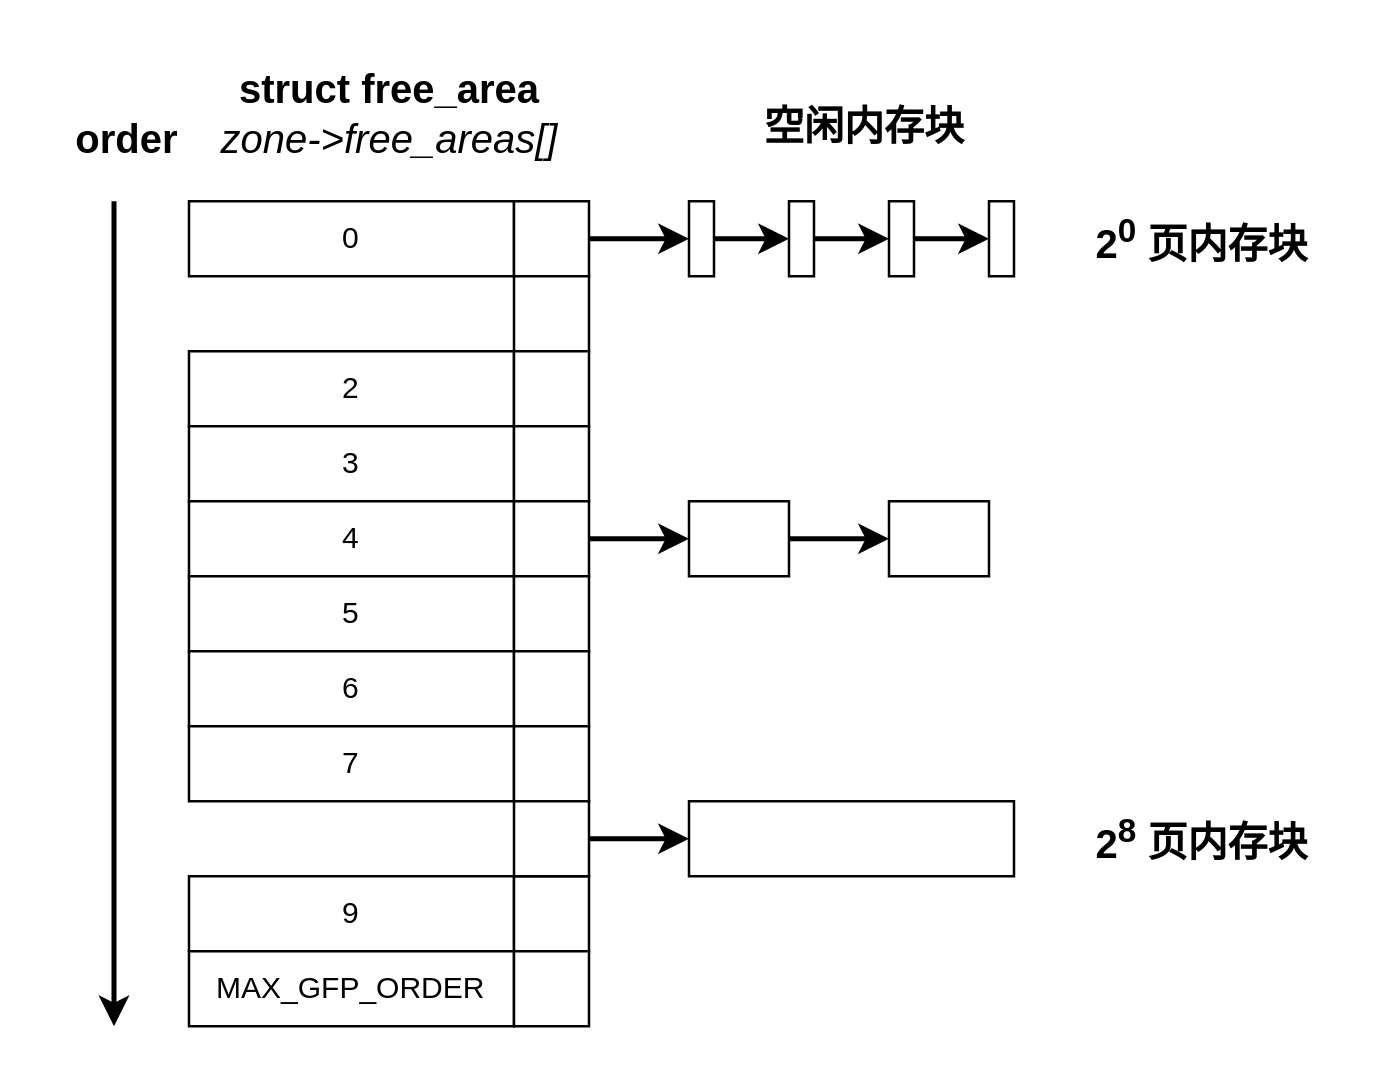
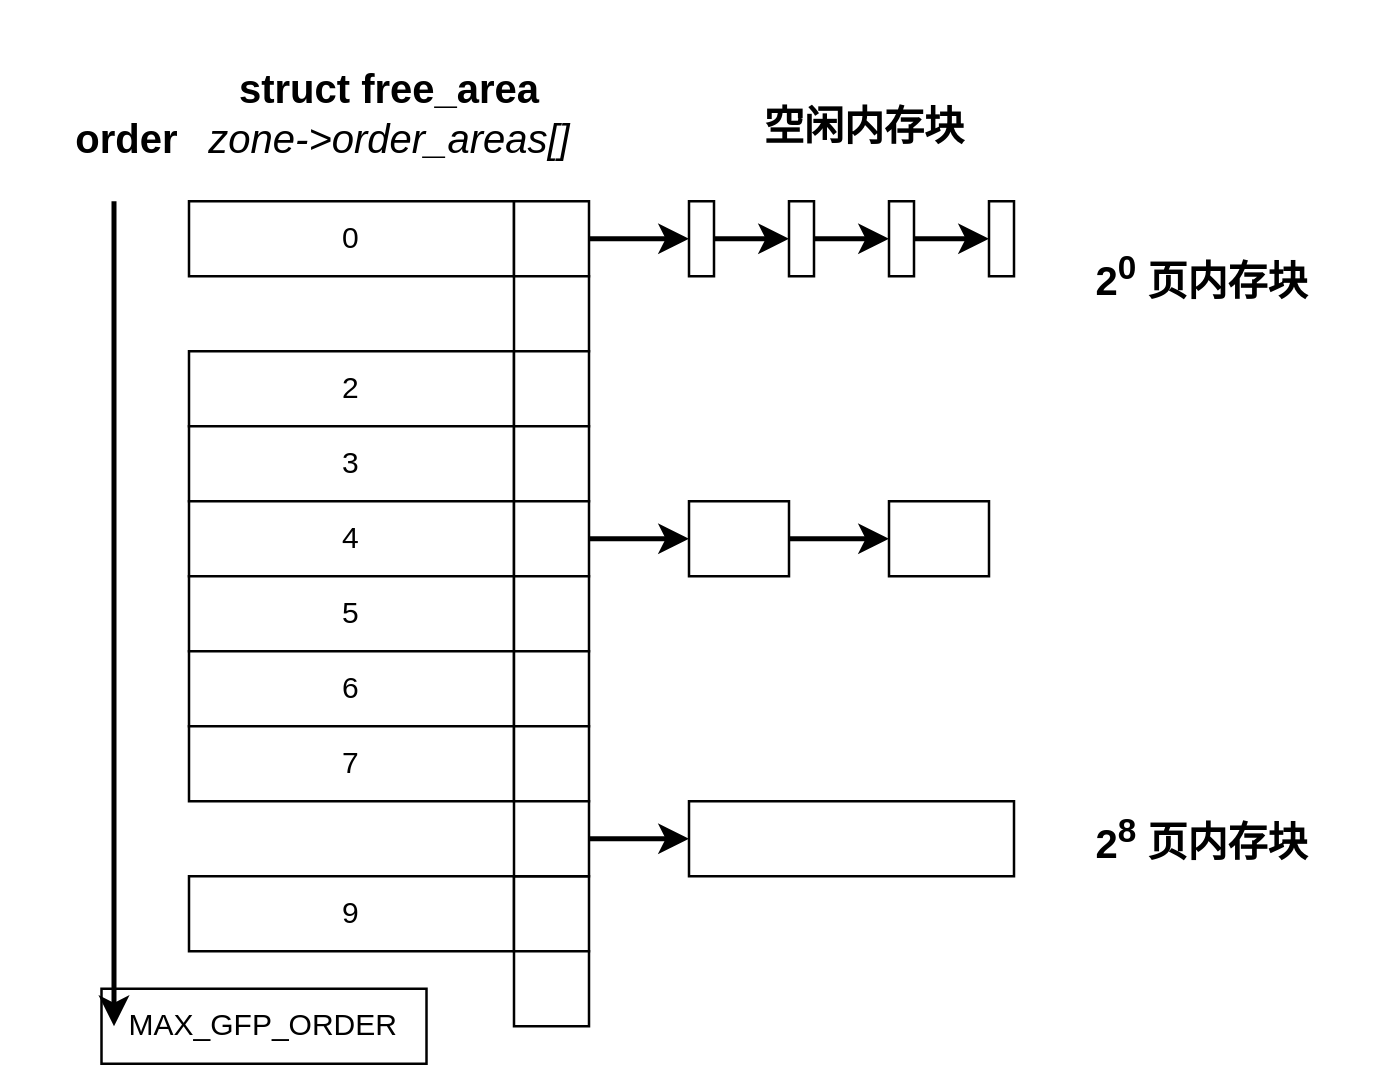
- <mxCell id="27" value="&lt;div&gt;&lt;b&gt;struct free_area&lt;/b&gt;&lt;/div&gt;&lt;div&gt;&lt;i&gt;zone-&amp;gt;free_areas[]&lt;/i&gt;&lt;br&gt;&lt;/div&gt;" style="text;html=1;align=center;verticalAlign=middle;resizable=0;points=[];autosize=1;strokeColor=none;fillColor=none;fontSize=16;" vertex="1" parent="1"><mxGeometry x="75" y="20" width="160" height="50" as="geometry" /></mxCell>
+ <mxCell id="27" value="&lt;div&gt;&lt;b&gt;struct free_area&lt;/b&gt;&lt;/div&gt;&lt;div&gt;&lt;i&gt;zone-&amp;gt;order_areas[]&lt;/i&gt;&lt;br&gt;&lt;/div&gt;" style="text;html=1;align=center;verticalAlign=middle;resizable=0;points=[];autosize=1;strokeColor=none;fillColor=none;fontSize=16;" vertex="1" parent="1"><mxGeometry x="75" y="20" width="160" height="50" as="geometry" /></mxCell>
- <mxCell id="40" value="&lt;div&gt;&lt;b&gt;2&lt;sup&gt;0&lt;/sup&gt; 页内存块&lt;br&gt;&lt;/b&gt;&lt;/div&gt;" style="text;html=1;align=center;verticalAlign=middle;resizable=0;points=[];autosize=1;strokeColor=none;fillColor=none;fontSize=16;" vertex="1" parent="1"><mxGeometry x="425" y="75" width="110" height="40" as="geometry" /></mxCell>
+ <mxCell id="40" value="&lt;div&gt;&lt;b&gt;2&lt;sup&gt;0&lt;/sup&gt; 页内存块&lt;br&gt;&lt;/b&gt;&lt;/div&gt;" style="text;html=1;align=center;verticalAlign=middle;resizable=0;points=[];autosize=1;strokeColor=none;fillColor=none;fontSize=16;" vertex="1" parent="1"><mxGeometry x="425" y="90" width="110" height="40" as="geometry" /></mxCell>
- <mxCell id="23" value="MAX_GFP_ORDER" style="rounded=0;whiteSpace=wrap;html=1;" vertex="1" parent="1"><mxGeometry x="75" y="380" width="130" height="30" as="geometry" /></mxCell>
+ <mxCell id="23" value="MAX_GFP_ORDER" style="rounded=0;whiteSpace=wrap;html=1;" vertex="1" parent="1"><mxGeometry x="40" y="395" width="130" height="30" as="geometry" /></mxCell>
